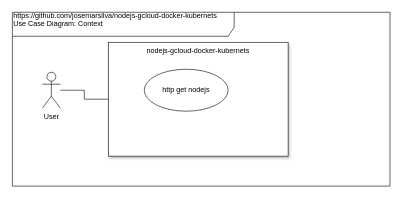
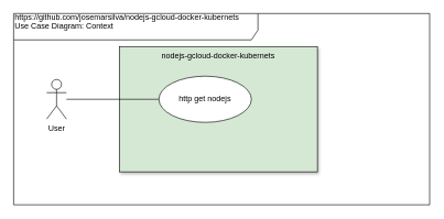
- <mxCell id="3" value="nodejs-gcloud-docker-kubernets" style="whiteSpace=wrap;html=1;shadow=1;verticalAlign=top;" vertex="1" parent="1"><mxGeometry x="180" y="70" width="300" height="190" as="geometry" /></mxCell>
+ <mxCell id="3" value="nodejs-gcloud-docker-kubernets" style="whiteSpace=wrap;html=1;shadow=1;verticalAlign=top;fillColor=#d5e8d4;" vertex="1" parent="1"><mxGeometry x="180" y="70" width="300" height="190" as="geometry" /></mxCell>
- <mxCell id="4" style="edgeStyle=orthogonalEdgeStyle;rounded=0;orthogonalLoop=1;jettySize=auto;html=1;endArrow=none;endFill=0;" edge="1" parent="1" source="5" target="3"><mxGeometry relative="1" as="geometry" /></mxCell>
+ <mxCell id="4" style="edgeStyle=orthogonalEdgeStyle;rounded=0;orthogonalLoop=1;jettySize=auto;html=1;endArrow=none;endFill=0;" edge="1" parent="1" source="5" target="6"><mxGeometry relative="1" as="geometry" /></mxCell>
